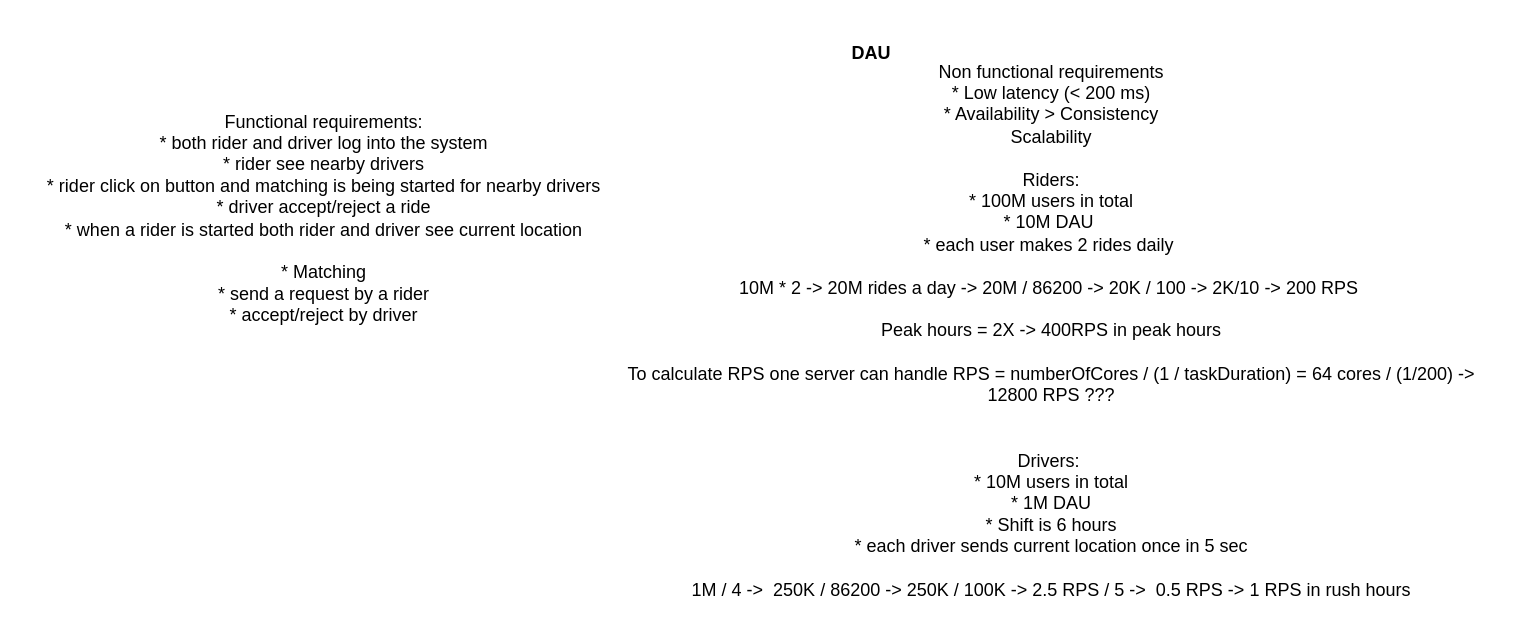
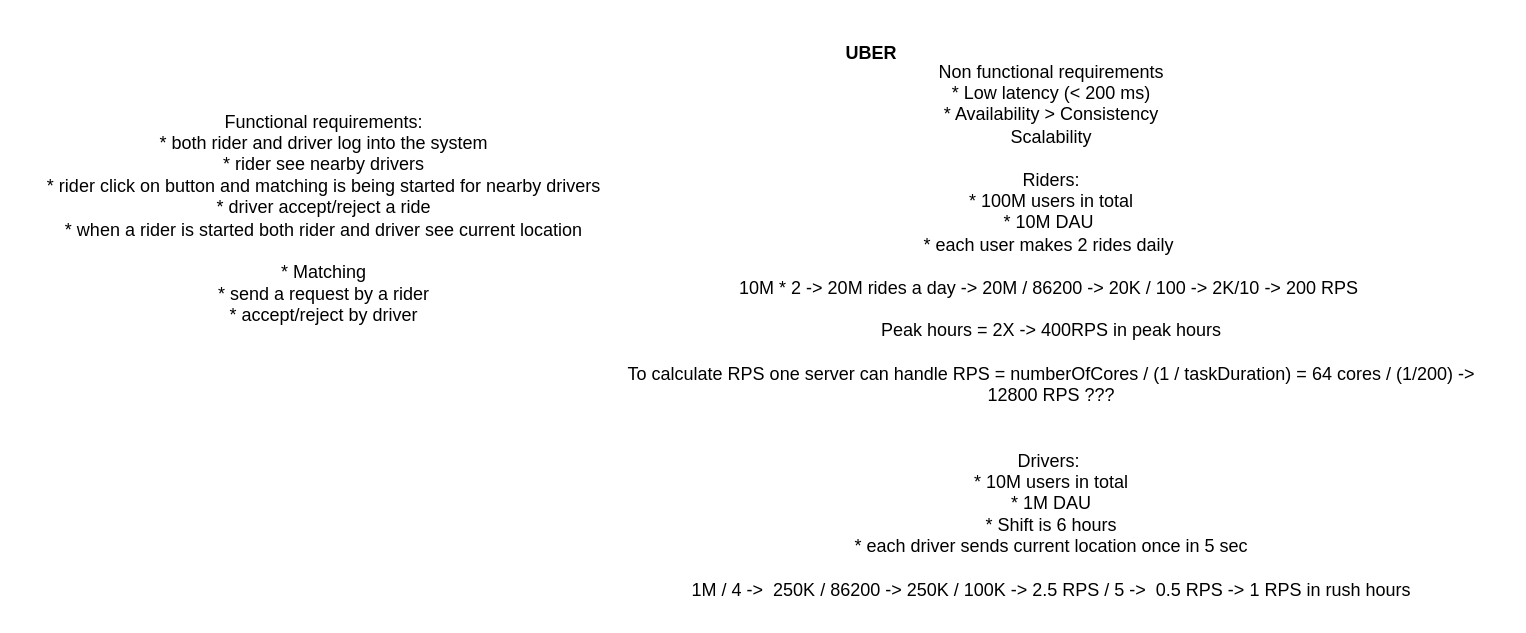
- <mxCell id="2" value="&lt;b&gt;DAU&lt;/b&gt;" style="text;html=1;align=center;verticalAlign=middle;resizable=0;points=[];autosize=1;strokeColor=none;fillColor=none;" vertex="1" parent="1"><mxGeometry x="550" y="20" width="60" height="30" as="geometry" /></mxCell>
+ <mxCell id="2" value="&lt;b&gt;UBER&lt;/b&gt;" style="text;html=1;align=center;verticalAlign=middle;resizable=0;points=[];autosize=1;strokeColor=none;fillColor=none;" vertex="1" parent="1"><mxGeometry x="550" y="20" width="60" height="30" as="geometry" /></mxCell>
